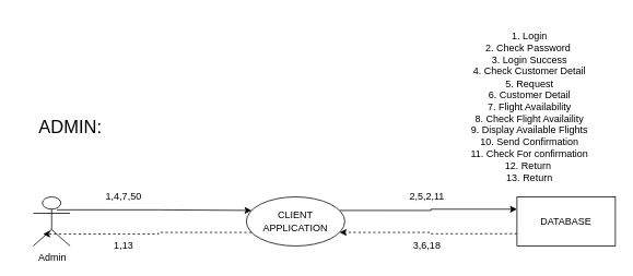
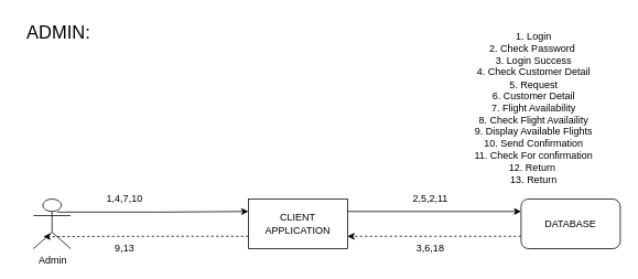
- <mxCell id="14" value="&lt;font style=&quot;font-size: 22px;&quot;&gt;ADMIN:&lt;/font&gt;" style="text;html=1;align=center;verticalAlign=middle;resizable=0;points=[];autosize=1;strokeColor=none;fillColor=none;" vertex="1" parent="1"><mxGeometry x="35" y="135" width="100" height="40" as="geometry" /></mxCell>
+ <mxCell id="14" value="&lt;font style=&quot;font-size: 22px;&quot;&gt;ADMIN:&lt;/font&gt;" style="text;html=1;align=center;verticalAlign=middle;resizable=0;points=[];autosize=1;strokeColor=none;fillColor=none;" vertex="1" parent="1"><mxGeometry x="20" y="20" width="100" height="40" as="geometry" /></mxCell>
- <mxCell id="10" value="1,4,7,50" style="text;html=1;align=center;verticalAlign=middle;resizable=0;points=[];autosize=1;strokeColor=none;fillColor=none;" vertex="1" parent="1"><mxGeometry x="115" y="225" width="70" height="30" as="geometry" /></mxCell>
+ <mxCell id="10" value="1,4,7,10" style="text;html=1;align=center;verticalAlign=middle;resizable=0;points=[];autosize=1;strokeColor=none;fillColor=none;" vertex="1" parent="1"><mxGeometry x="115" y="225" width="70" height="30" as="geometry" /></mxCell>
- <mxCell id="6" value="CLIENT APPLICATION" style="ellipse;whiteSpace=wrap;html=1;" vertex="1" parent="1"><mxGeometry x="300" y="240" width="120" height="60" as="geometry" /></mxCell>
+ <mxCell id="6" value="CLIENT APPLICATION" style="rounded=0;whiteSpace=wrap;html=1;" vertex="1" parent="1"><mxGeometry x="300" y="240" width="120" height="60" as="geometry" /></mxCell>
- <mxCell id="8" value="DATABASE" style="rounded=0;whiteSpace=wrap;html=1;" vertex="1" parent="1"><mxGeometry x="630" y="240" width="120" height="60" as="geometry" /></mxCell>
+ <mxCell id="8" value="DATABASE" style="whiteSpace=wrap;html=1;rounded=1;" vertex="1" parent="1"><mxGeometry x="630" y="240" width="120" height="60" as="geometry" /></mxCell>
- <mxCell id="13" value="1,13" style="text;html=1;align=center;verticalAlign=middle;resizable=0;points=[];autosize=1;strokeColor=none;fillColor=none;" vertex="1" parent="1"><mxGeometry x="125" y="285" width="50" height="30" as="geometry" /></mxCell>
+ <mxCell id="13" value="9,13" style="text;html=1;align=center;verticalAlign=middle;resizable=0;points=[];autosize=1;strokeColor=none;fillColor=none;" vertex="1" parent="1"><mxGeometry x="125" y="285" width="50" height="30" as="geometry" /></mxCell>
